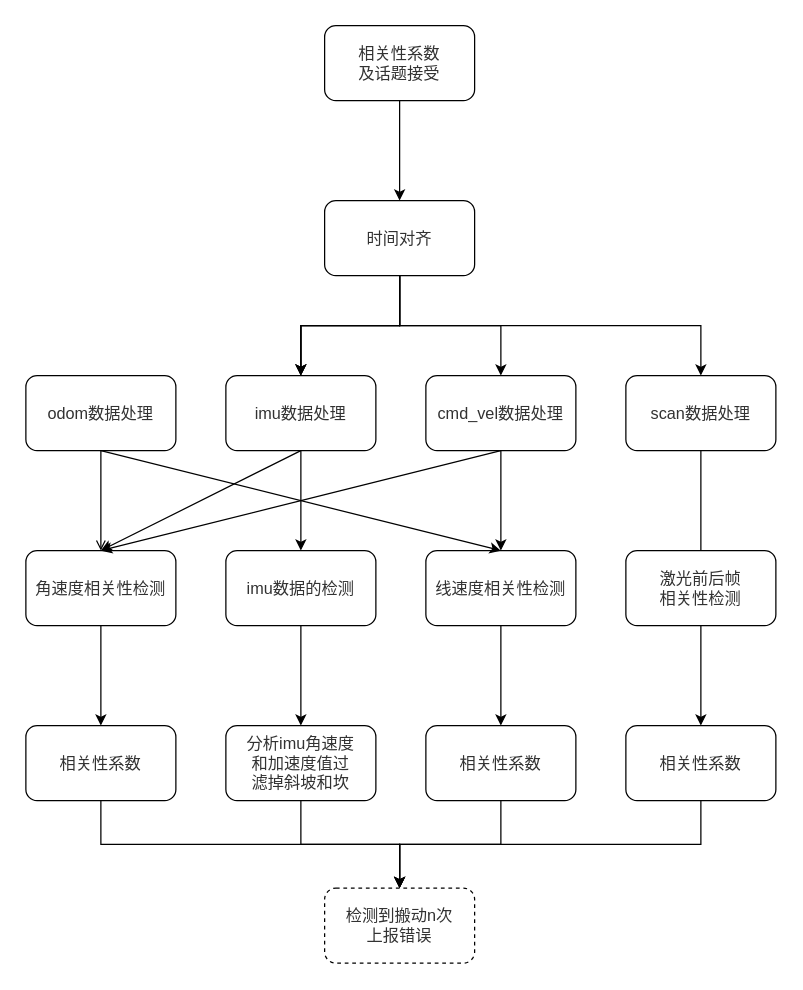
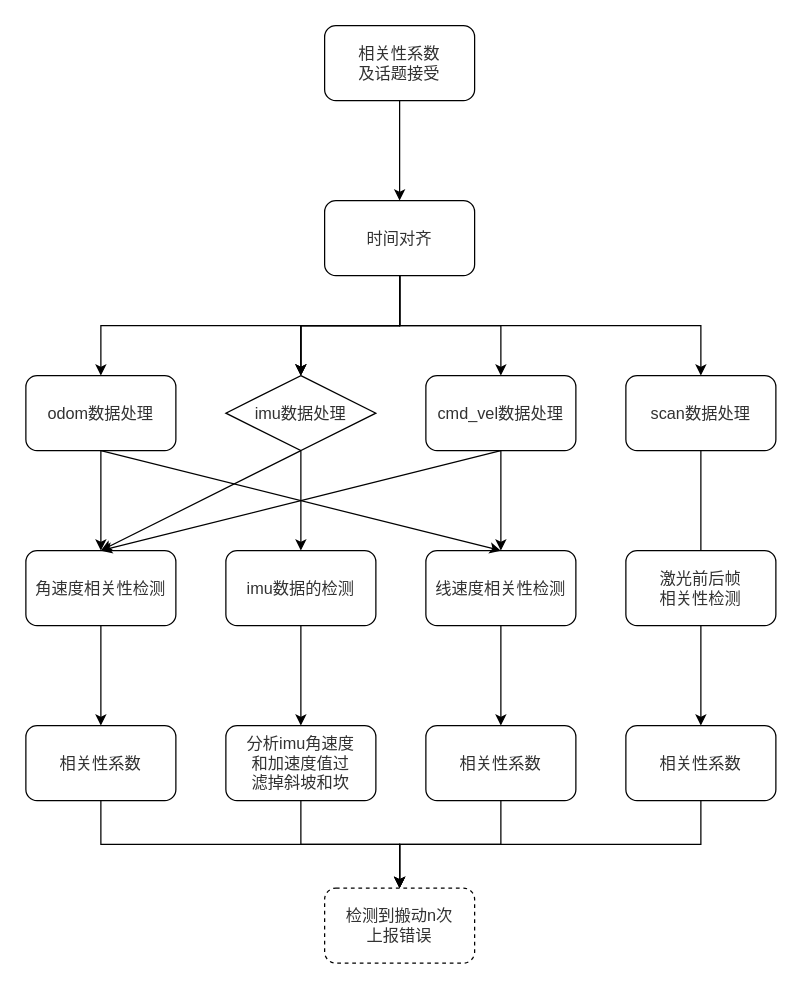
+ <mxCell id="4" value="" style="edgeStyle=orthogonalEdgeStyle;rounded=0;orthogonalLoop=1;jettySize=auto;html=1;exitX=0.5;exitY=1;exitDx=0;exitDy=0;" edge="1" parent="1" source="10" target="12"><mxGeometry relative="1" as="geometry" /></mxCell>
- <mxCell id="14" value="&lt;span style=&quot;color: rgb(50, 50, 50); font-family: &amp;quot;Microsoft YaHei&amp;quot;, 微软雅黑, Arial; font-size: 13px; background-color: rgba(255, 255, 255, 0.01);&quot;&gt;imu数据处理&lt;/span&gt;" style="whiteSpace=wrap;html=1;rounded=1;" vertex="1" parent="1"><mxGeometry x="180" y="300" width="120" height="60" as="geometry" /></mxCell>
+ <mxCell id="14" value="&lt;span style=&quot;color: rgb(50, 50, 50); font-family: &amp;quot;Microsoft YaHei&amp;quot;, 微软雅黑, Arial; font-size: 13px; background-color: rgba(255, 255, 255, 0.01);&quot;&gt;imu数据处理&lt;/span&gt;" style="rhombus;whiteSpace=wrap;html=1;" vertex="1" parent="1"><mxGeometry x="180" y="300" width="120" height="60" as="geometry" /></mxCell>
- <mxCell id="11" value="" style="edgeStyle=orthogonalEdgeStyle;rounded=0;orthogonalLoop=1;jettySize=auto;html=1;endArrow=open;" edge="1" parent="1" source="12" target="20"><mxGeometry relative="1" as="geometry" /></mxCell>
+ <mxCell id="11" value="" style="edgeStyle=orthogonalEdgeStyle;rounded=0;orthogonalLoop=1;jettySize=auto;html=1;" edge="1" parent="1" source="12" target="20"><mxGeometry relative="1" as="geometry" /></mxCell>
